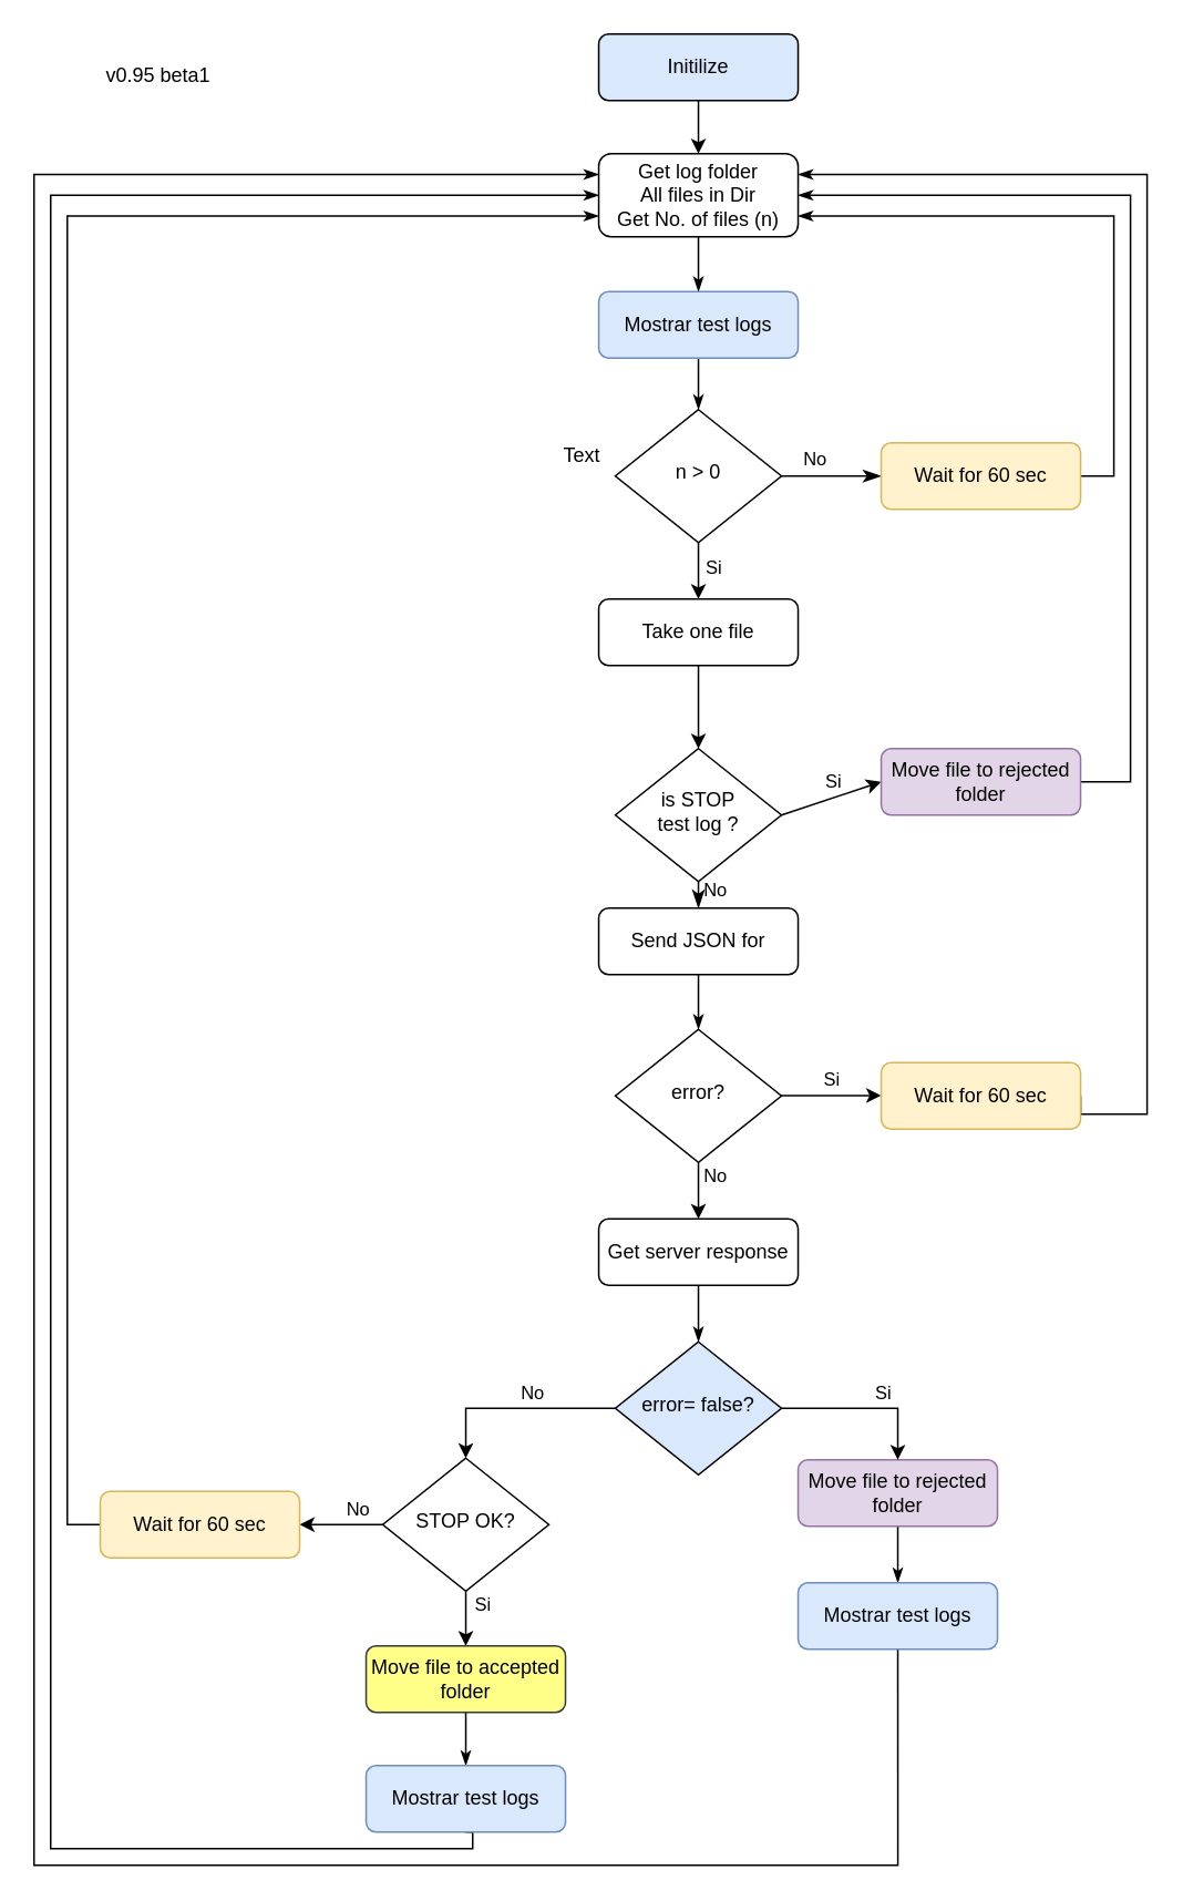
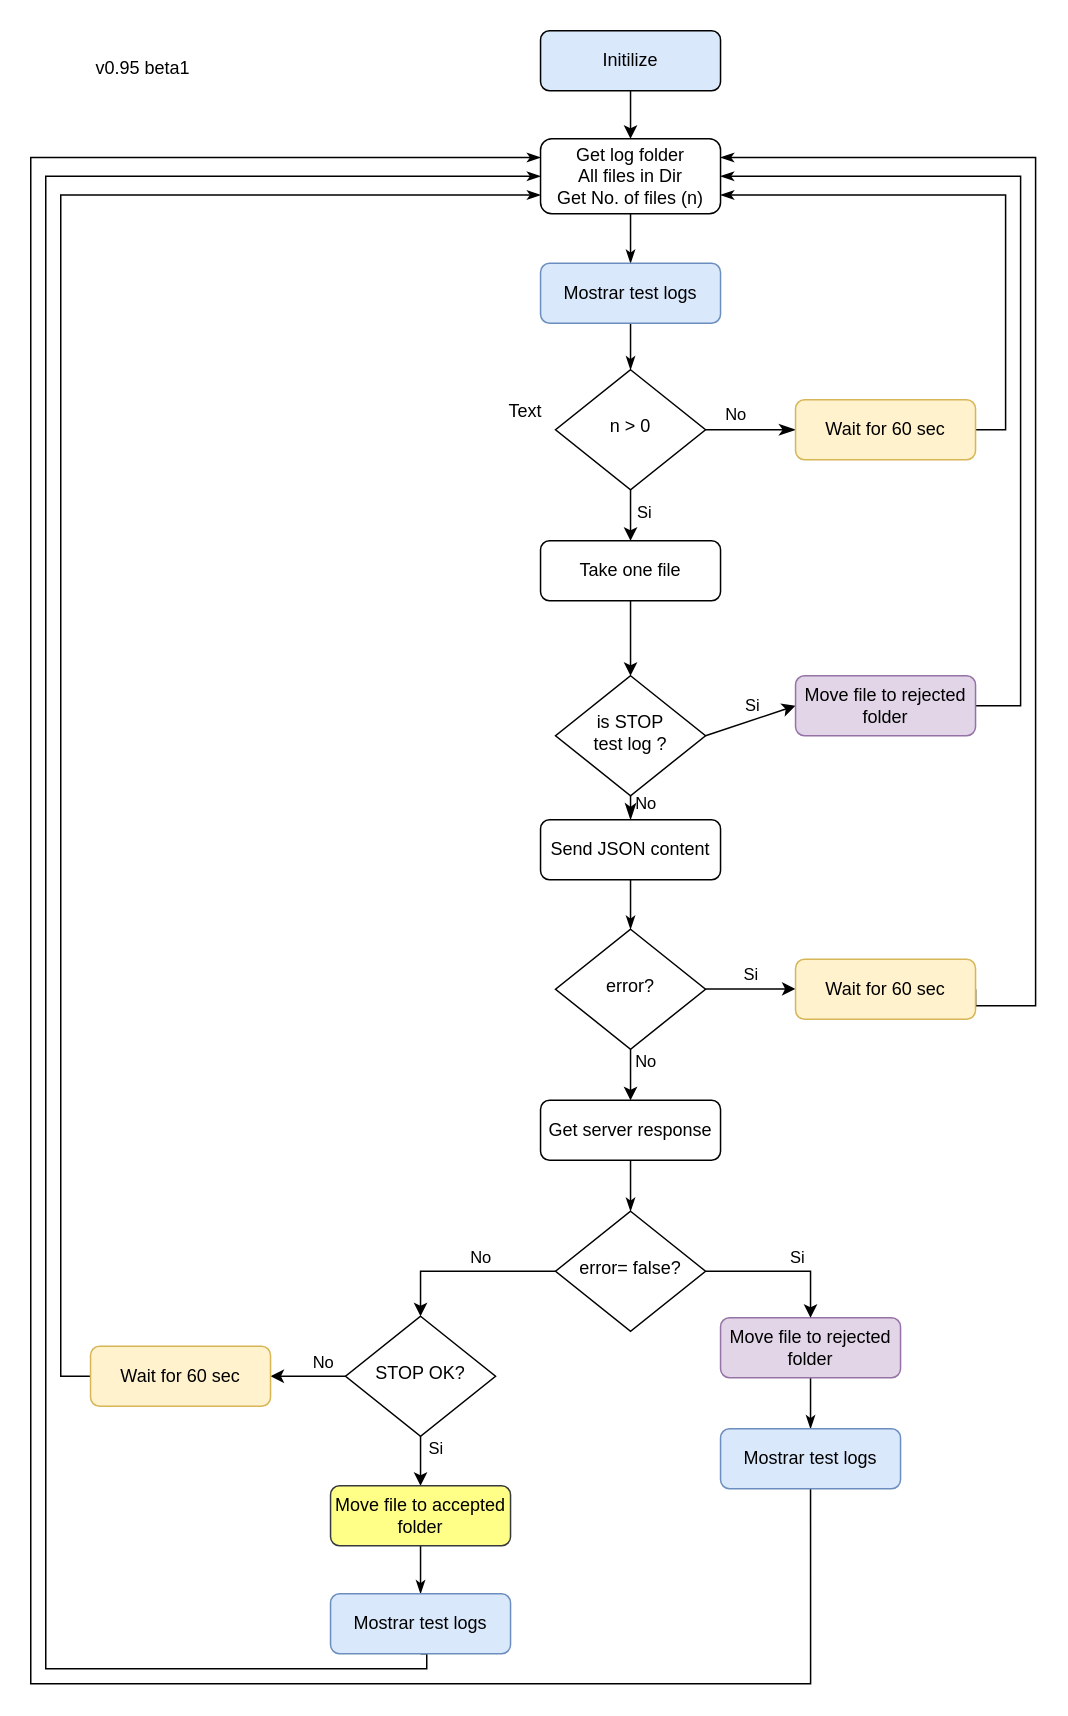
- <mxCell id="12" value="Send JSON for" style="rounded=1;whiteSpace=wrap;html=1;fontSize=12;glass=0;strokeWidth=1;shadow=0;" parent="1" vertex="1"><mxGeometry x="359.86" y="546" width="120" height="40" as="geometry" /></mxCell>
+ <mxCell id="12" value="Send JSON content" style="rounded=1;whiteSpace=wrap;html=1;fontSize=12;glass=0;strokeWidth=1;shadow=0;" parent="1" vertex="1"><mxGeometry x="359.86" y="546" width="120" height="40" as="geometry" /></mxCell>
- <mxCell id="33" value="error= false?" style="rhombus;whiteSpace=wrap;html=1;shadow=0;fontFamily=Helvetica;fontSize=12;align=center;strokeWidth=1;spacing=6;spacingTop=-4;fillColor=#dae8fc;" parent="1" vertex="1"><mxGeometry x="369.86" y="807" width="100" height="80" as="geometry" /></mxCell>
+ <mxCell id="33" value="error= false?" style="rhombus;whiteSpace=wrap;html=1;shadow=0;fontFamily=Helvetica;fontSize=12;align=center;strokeWidth=1;spacing=6;spacingTop=-4;" parent="1" vertex="1"><mxGeometry x="369.86" y="807" width="100" height="80" as="geometry" /></mxCell>
